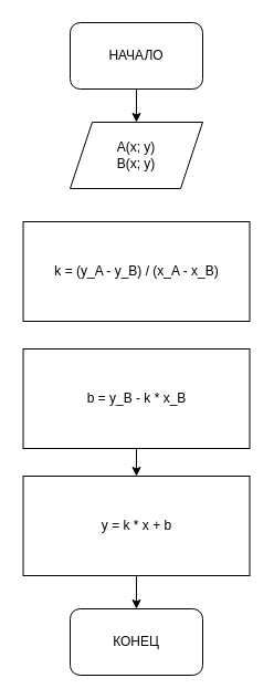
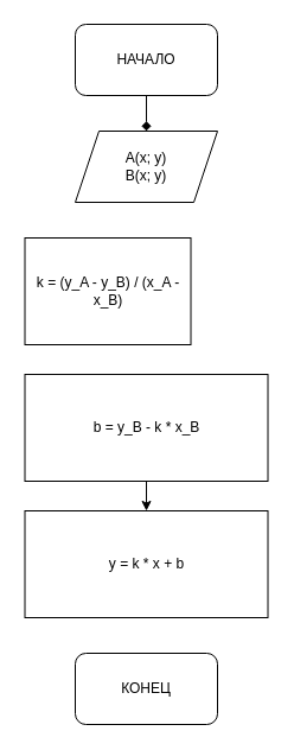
- <mxCell id="2" value="" style="edgeStyle=orthogonalEdgeStyle;rounded=0;orthogonalLoop=1;jettySize=auto;html=1;" parent="1" source="3" target="5" edge="1"><mxGeometry relative="1" as="geometry" /></mxCell>
+ <mxCell id="2" value="" style="edgeStyle=orthogonalEdgeStyle;rounded=0;orthogonalLoop=1;jettySize=auto;html=1;endArrow=diamond;" parent="1" source="3" target="5" edge="1"><mxGeometry relative="1" as="geometry" /></mxCell>
- <mxCell id="6" value="k = (y_A - y_B) / (x_A - x_B)" style="rounded=0;whiteSpace=wrap;html=1;" parent="1" vertex="1"><mxGeometry x="20.5" y="200" width="205" height="90" as="geometry" /></mxCell>
+ <mxCell id="6" value="k = (y_A - y_B) / (x_A - x_B)" style="rounded=0;whiteSpace=wrap;html=1;" parent="1" vertex="1"><mxGeometry x="20.5" y="200" width="140" height="90" as="geometry" /></mxCell>
- <mxCell id="9" value="" style="edgeStyle=orthogonalEdgeStyle;rounded=0;orthogonalLoop=1;jettySize=auto;html=1;" parent="1" source="10" target="4" edge="1"><mxGeometry relative="1" as="geometry" /></mxCell>
